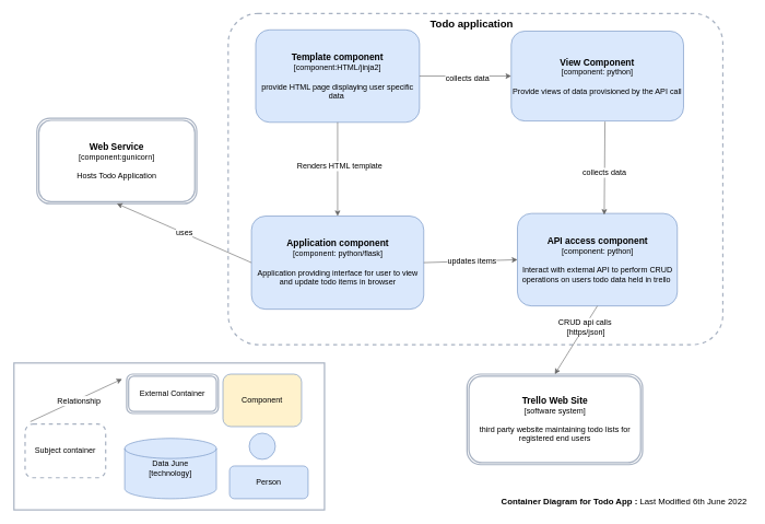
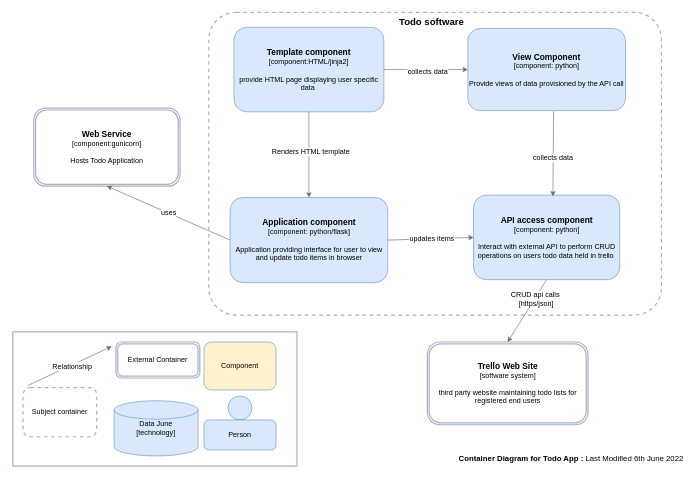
- <mxCell id="28" value="Todo application&amp;nbsp;" style="text;html=1;strokeColor=none;fillColor=none;align=center;verticalAlign=middle;whiteSpace=wrap;rounded=0;shadow=0;fontSize=16;fontStyle=1" vertex="1" parent="1"><mxGeometry x="603" y="20" width="236" height="30" as="geometry" /></mxCell>
+ <mxCell id="28" value="Todo software&amp;nbsp;" style="text;html=1;strokeColor=none;fillColor=none;align=center;verticalAlign=middle;whiteSpace=wrap;rounded=0;shadow=0;fontSize=16;fontStyle=1" vertex="1" parent="1"><mxGeometry x="603" y="20" width="236" height="30" as="geometry" /></mxCell>
- <mxCell id="7" value="Person" style="rounded=1;whiteSpace=wrap;html=1;fillColor=#dae8fc;strokeColor=#6c8ebf;" parent="4" vertex="1"><mxGeometry x="329" y="157" width="120" height="50" as="geometry" /></mxCell>
+ <mxCell id="7" value="Person" style="rounded=1;whiteSpace=wrap;html=1;fillColor=#dae8fc;strokeColor=#6c8ebf;" parent="4" vertex="1"><mxGeometry x="319" y="147" width="120" height="50" as="geometry" /></mxCell>
